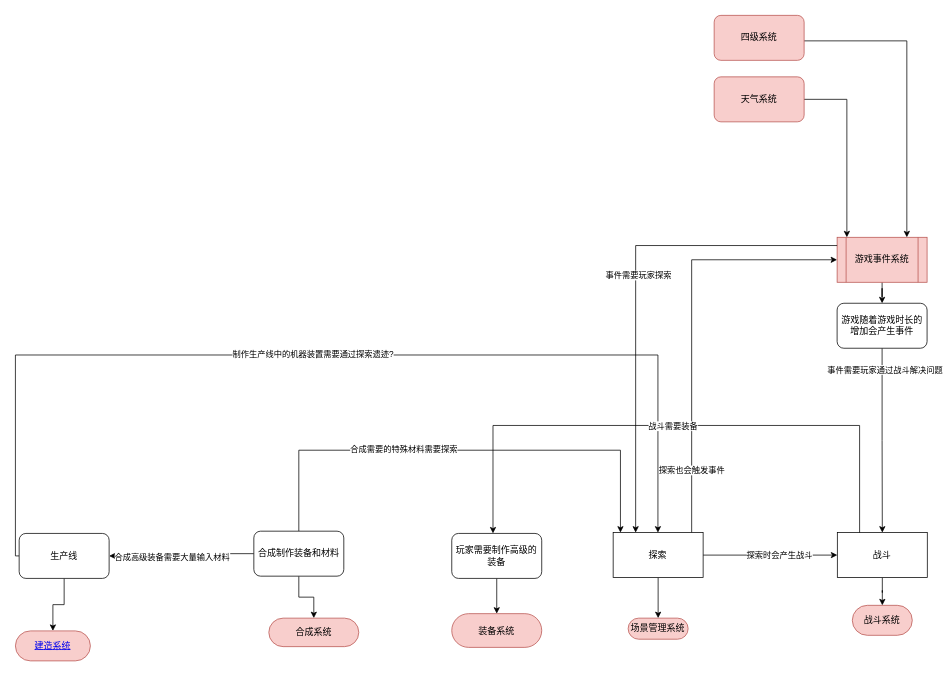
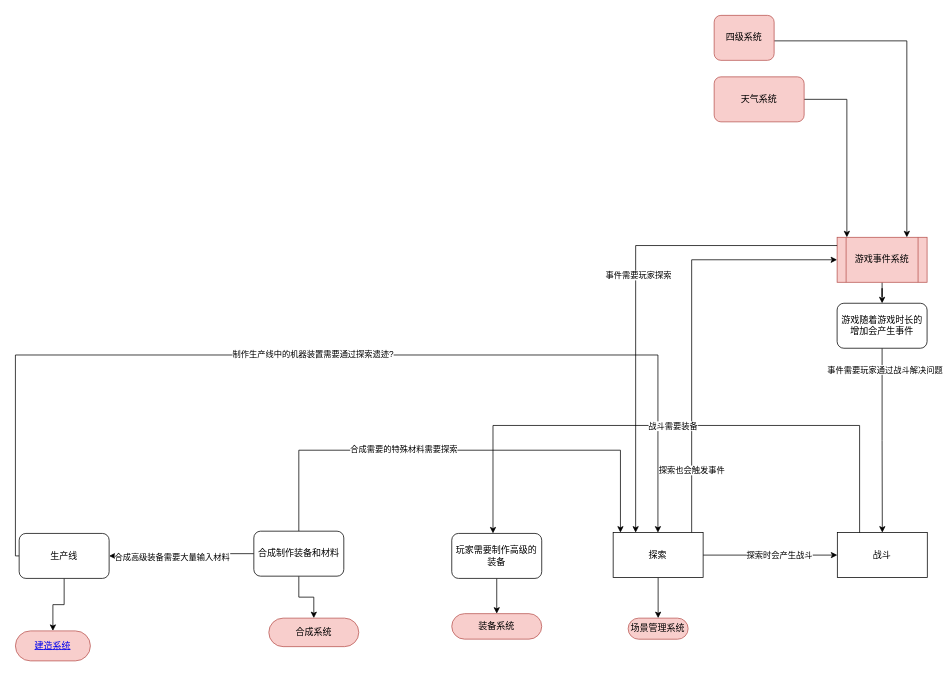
- <mxCell id="41" value="四级系统" style="rounded=1;whiteSpace=wrap;html=1;fillColor=#f8cecc;strokeColor=#b85450;" parent="1" vertex="1"><mxGeometry x="952" y="20" width="120" height="60" as="geometry" /></mxCell>
+ <mxCell id="41" value="四级系统" style="rounded=1;whiteSpace=wrap;html=1;fillColor=#f8cecc;strokeColor=#b85450;" parent="1" vertex="1"><mxGeometry x="952" y="20" width="80" height="60" as="geometry" /></mxCell>
- <mxCell id="18" style="edgeStyle=orthogonalEdgeStyle;rounded=0;orthogonalLoop=1;jettySize=auto;html=1;" parent="16" source="19" target="17" edge="1"><mxGeometry relative="1" as="geometry" /></mxCell>
- <mxCell id="17" value="战斗系统" style="rounded=1;whiteSpace=wrap;html=1;fillColor=#f8cecc;strokeColor=#b85450;arcSize=50;" parent="16" vertex="1"><mxGeometry x="20" y="97" width="80" height="40" as="geometry" /></mxCell>
- <mxCell id="4" value="装备系统" style="rounded=1;whiteSpace=wrap;html=1;fillColor=#f8cecc;strokeColor=#b85450;arcSize=50;" parent="1" vertex="1"><mxGeometry x="602" y="818" width="120" height="45" as="geometry" /></mxCell>
+ <mxCell id="4" value="装备系统" style="rounded=1;whiteSpace=wrap;html=1;fillColor=#f8cecc;strokeColor=#b85450;arcSize=50;" parent="1" vertex="1"><mxGeometry x="602" y="818" width="120" height="34" as="geometry" /></mxCell>
